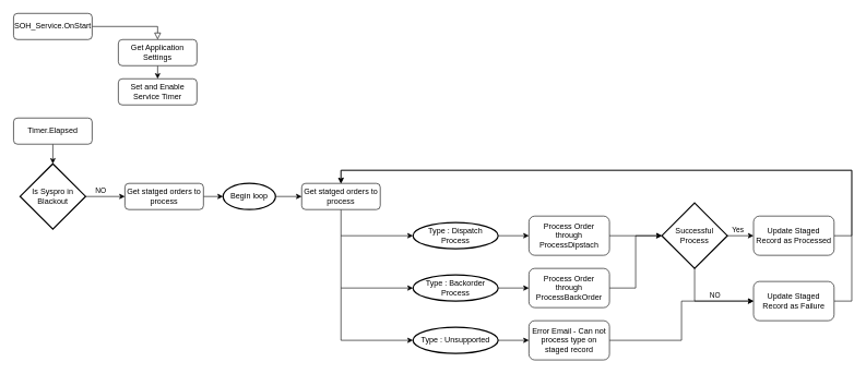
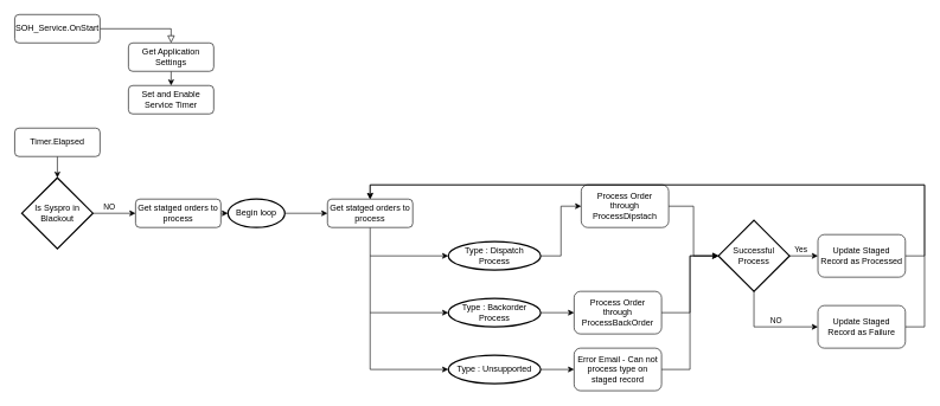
- <mxCell id="15" value="Begin loop" style="strokeWidth=2;html=1;shape=mxgraph.flowchart.start_1;whiteSpace=wrap;" vertex="1" parent="1"><mxGeometry x="340" y="280" width="80" height="40" as="geometry" /></mxCell>
+ <mxCell id="15" value="Begin loop" style="strokeWidth=2;html=1;shape=mxgraph.flowchart.start_1;whiteSpace=wrap;" vertex="1" parent="1"><mxGeometry x="320" y="280" width="80" height="40" as="geometry" /></mxCell>
- <mxCell id="27" value="Process Order through ProcessDipstach" style="rounded=1;whiteSpace=wrap;html=1;fontSize=12;glass=0;strokeWidth=1;shadow=0;" vertex="1" parent="1"><mxGeometry x="807" y="330" width="123" height="60" as="geometry" /></mxCell>
+ <mxCell id="27" value="Process Order through ProcessDipstach" style="rounded=1;whiteSpace=wrap;html=1;fontSize=12;glass=0;strokeWidth=1;shadow=0;" vertex="1" parent="1"><mxGeometry x="817" y="260" width="123" height="60" as="geometry" /></mxCell>
- <mxCell id="30" style="edgeStyle=orthogonalEdgeStyle;rounded=0;orthogonalLoop=1;jettySize=auto;html=1;exitX=1;exitY=0.5;exitDx=0;exitDy=0;" edge="1" parent="1" source="31" target="40"><mxGeometry relative="1" as="geometry"><mxPoint x="960" y="460" as="targetPoint" /></mxGeometry></mxCell>
+ <mxCell id="30" style="edgeStyle=orthogonalEdgeStyle;rounded=0;orthogonalLoop=1;jettySize=auto;html=1;exitX=1;exitY=0.5;exitDx=0;exitDy=0;entryX=0;entryY=0.5;entryDx=0;entryDy=0;entryPerimeter=0;" edge="1" parent="1" source="31" target="36"><mxGeometry relative="1" as="geometry"><mxPoint x="960" y="460" as="targetPoint" /></mxGeometry></mxCell>
